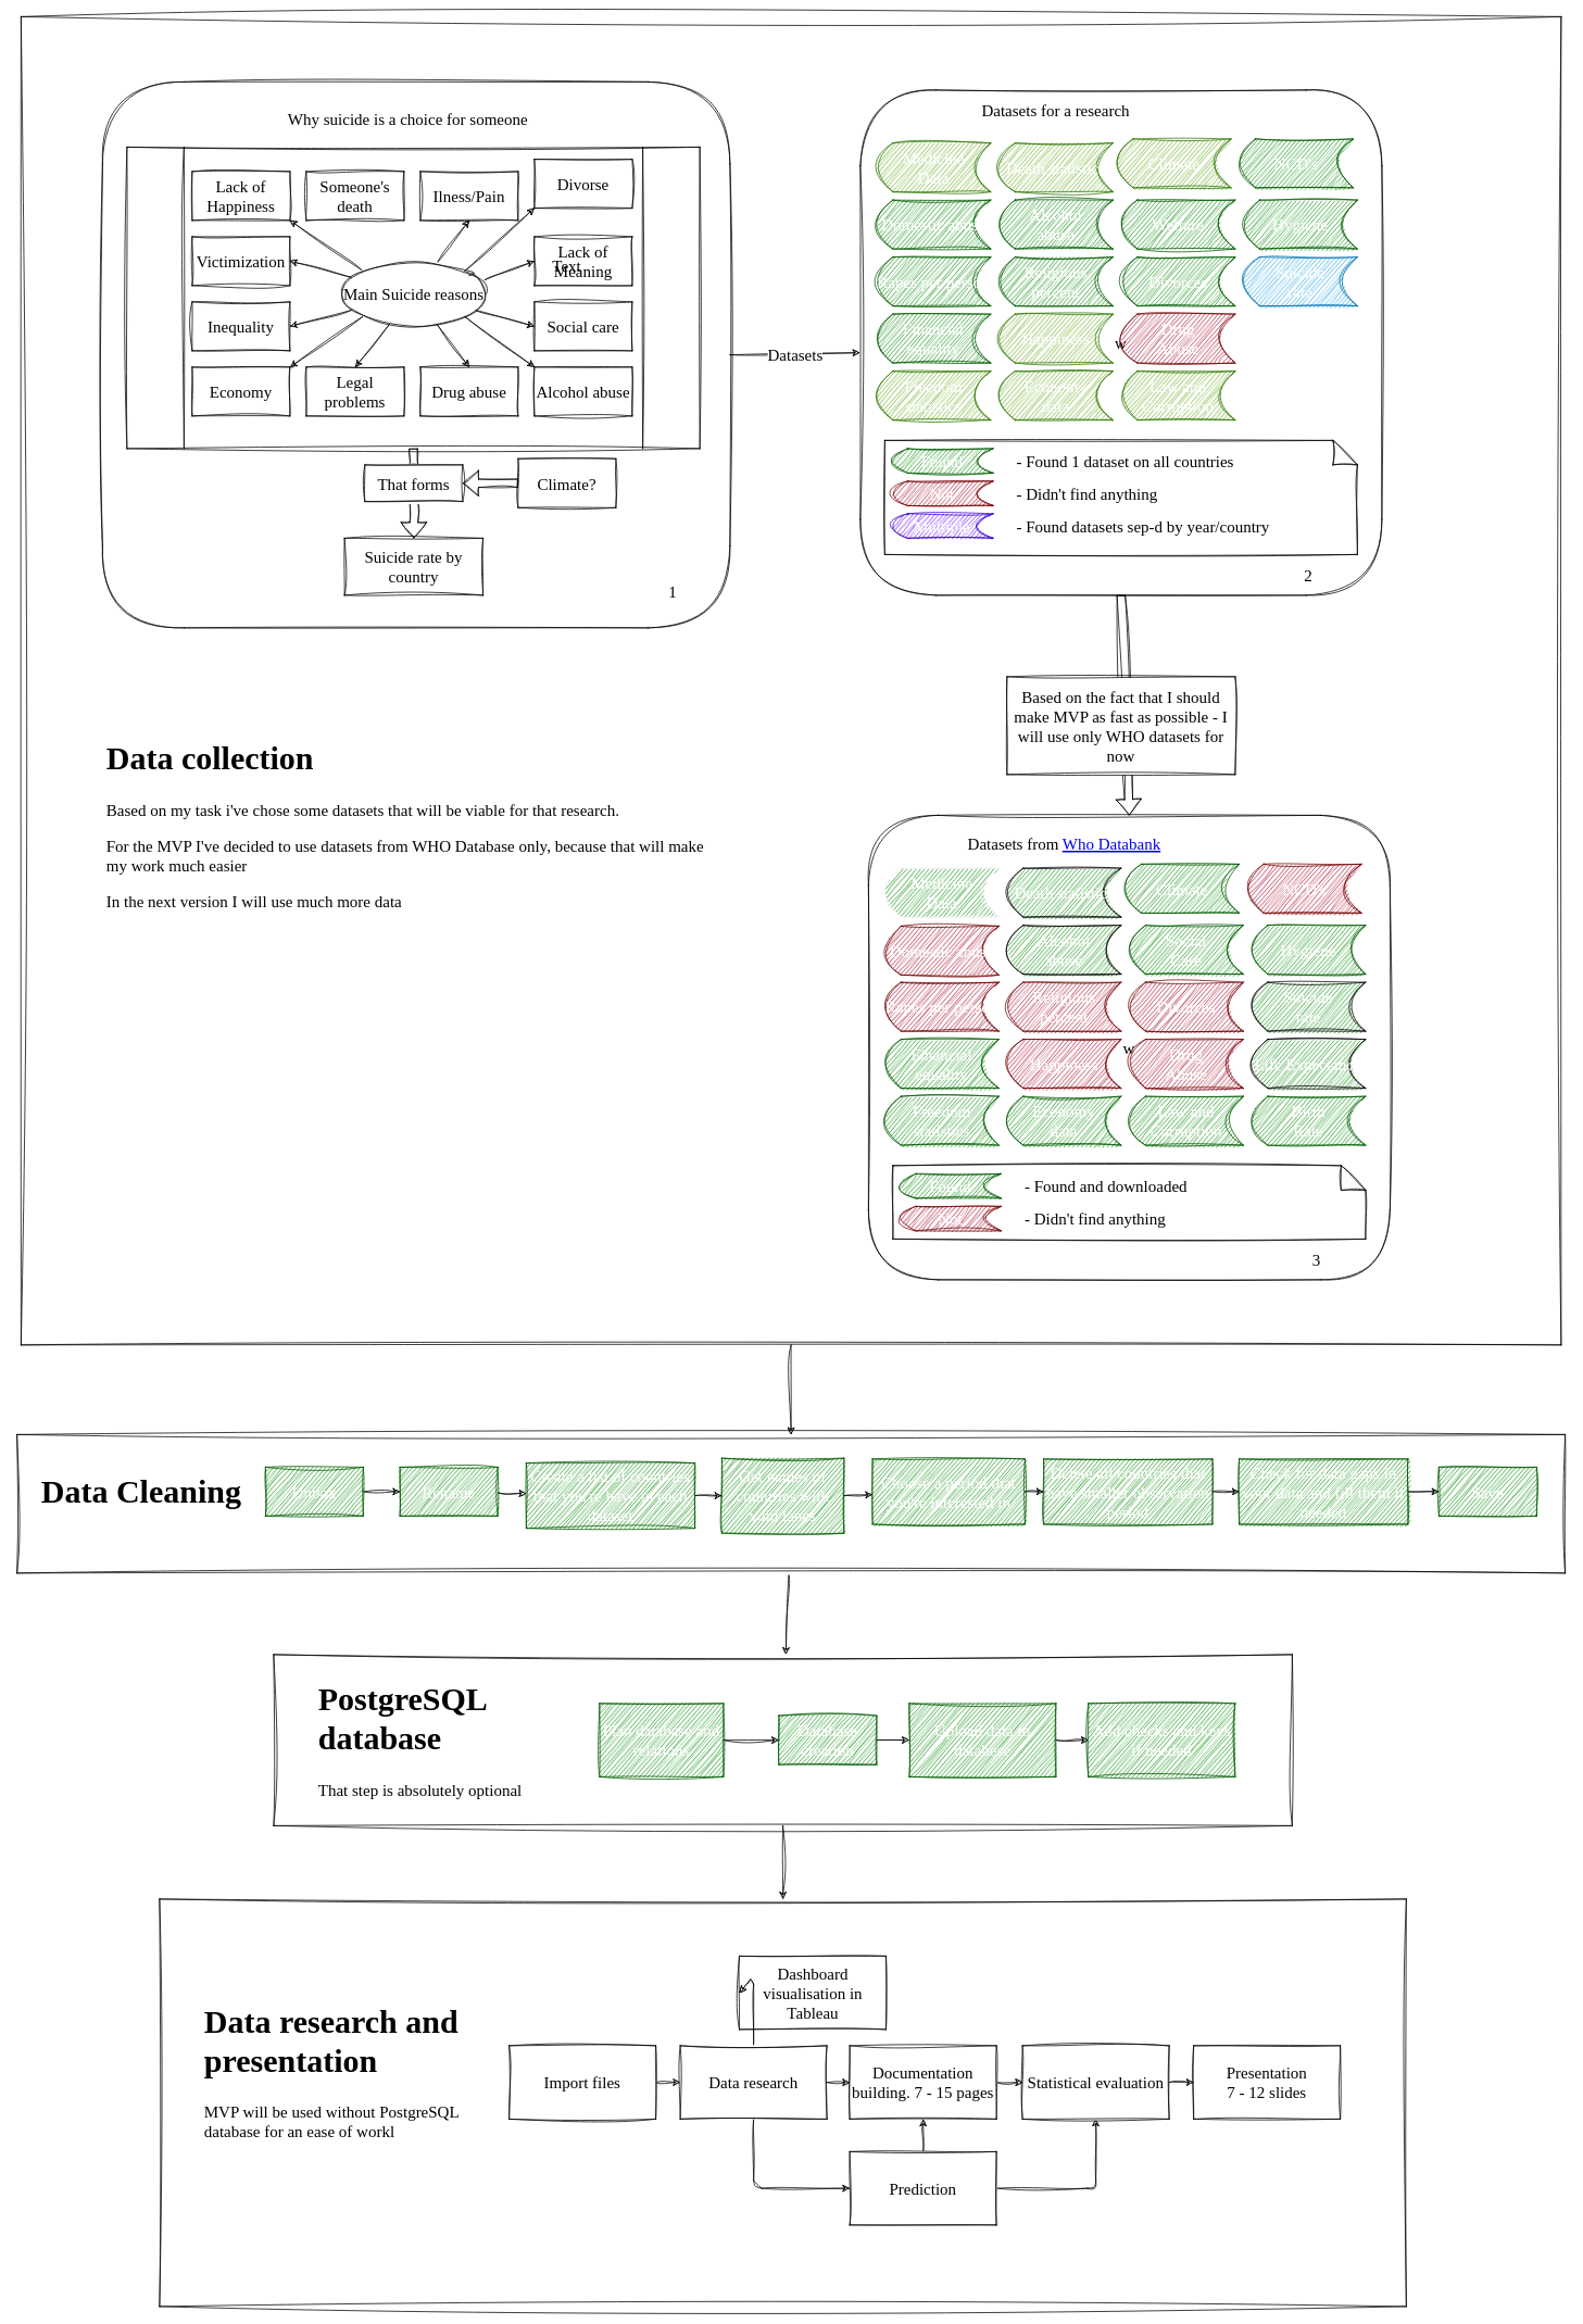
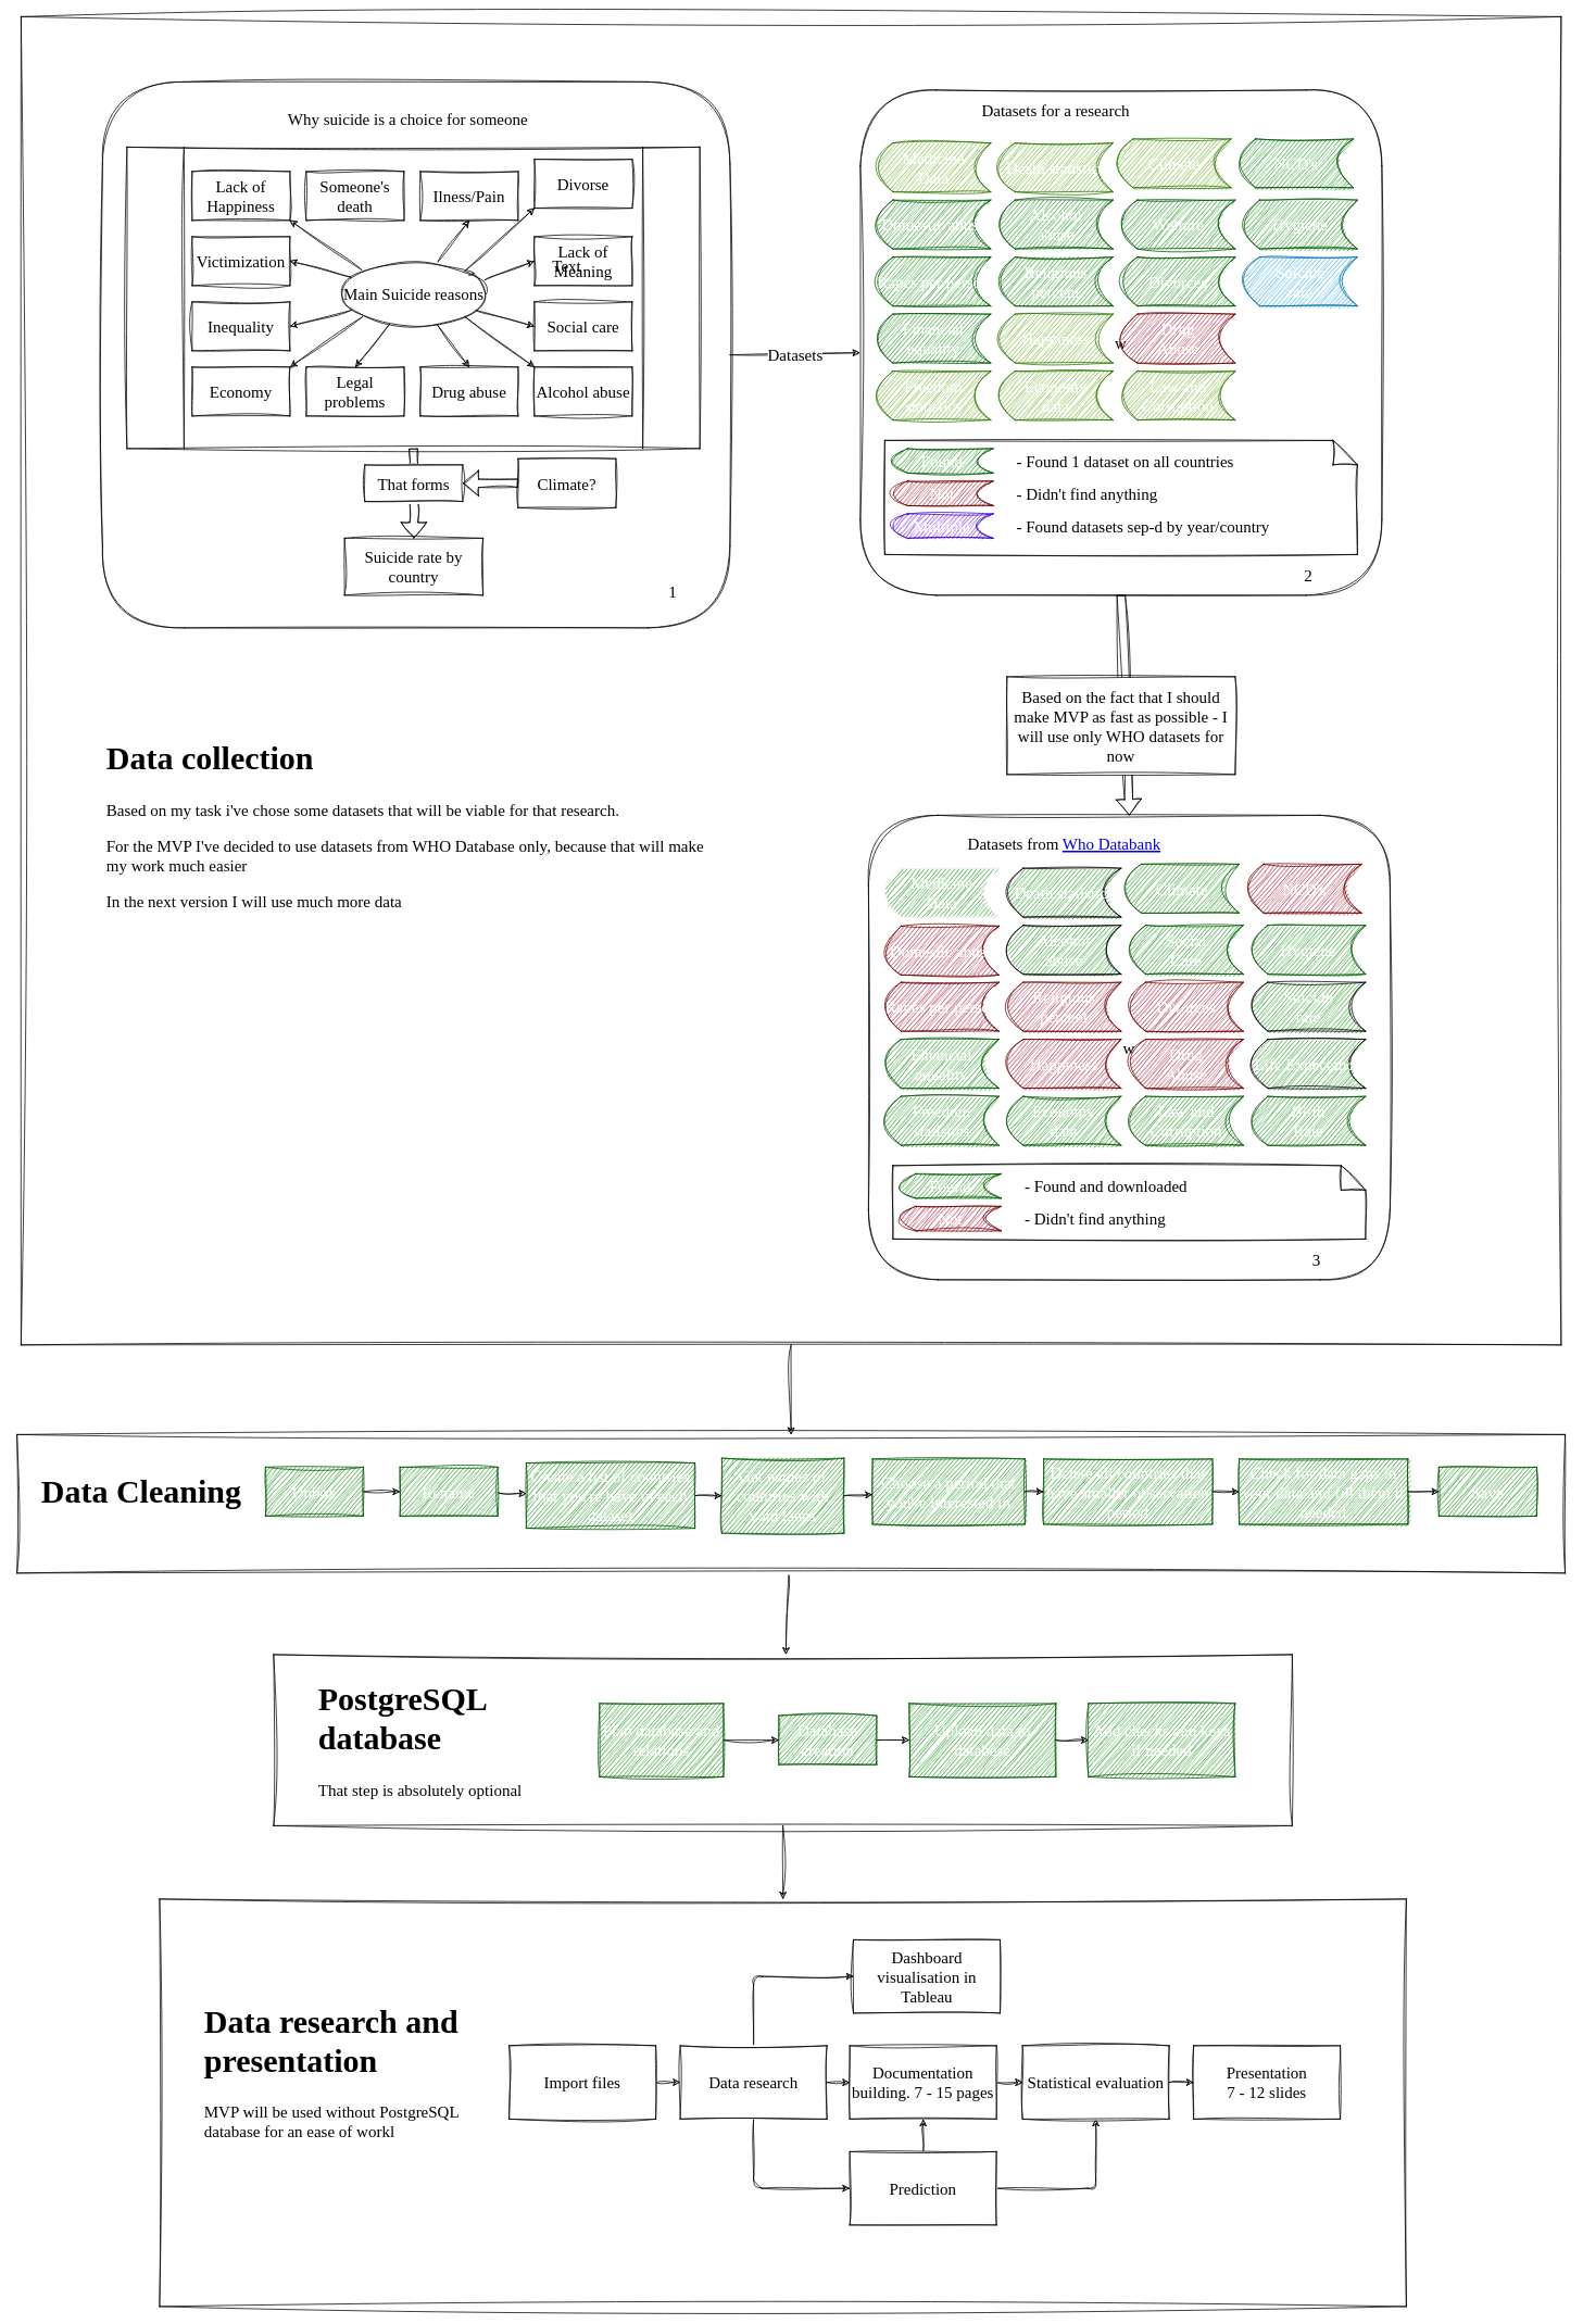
- <mxCell id="130" value="Dashboard visualisation in Tableau" style="rounded=0;whiteSpace=wrap;html=1;sketch=1;hachureGap=4;jiggle=2;curveFitting=1;fontFamily=Architects Daughter;fontSource=https%3A%2F%2Ffonts.googleapis.com%2Fcss%3Ffamily%3DArchitects%2BDaughter;fontSize=20;" parent="1" vertex="1"><mxGeometry x="906.5" y="2400" width="180" height="90" as="geometry" /></mxCell>
+ <mxCell id="130" value="Dashboard visualisation in Tableau" style="rounded=0;whiteSpace=wrap;html=1;sketch=1;hachureGap=4;jiggle=2;curveFitting=1;fontFamily=Architects Daughter;fontSource=https%3A%2F%2Ffonts.googleapis.com%2Fcss%3Ffamily%3DArchitects%2BDaughter;fontSize=20;" parent="1" vertex="1"><mxGeometry x="1046.5" y="2380" width="180" height="90" as="geometry" /></mxCell>
